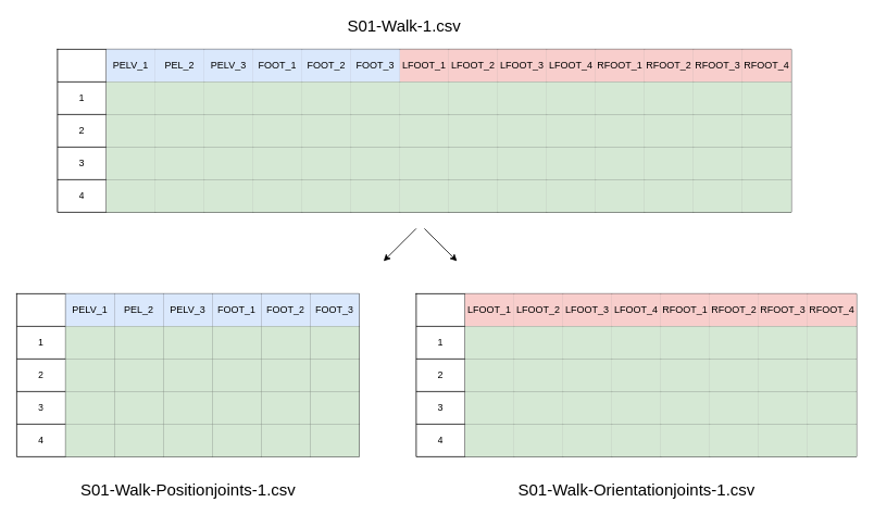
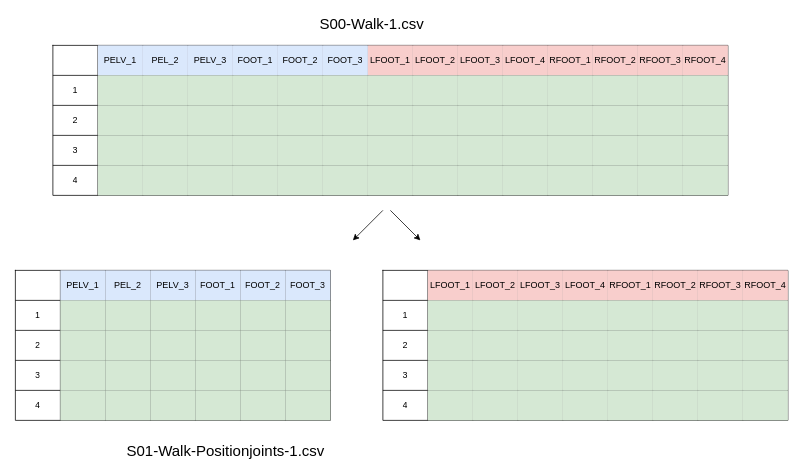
- <mxCell id="85" value="&lt;div style=&quot;font-size: 20px&quot;&gt;S01-Walk-1.csv&lt;/div&gt;" style="text;html=1;align=center;verticalAlign=middle;resizable=0;points=[];autosize=1;" vertex="1" parent="1"><mxGeometry x="420" y="20" width="150" height="20" as="geometry" /></mxCell>
+ <mxCell id="85" value="&lt;div style=&quot;font-size: 20px&quot;&gt;S00-Walk-1.csv&lt;/div&gt;" style="text;html=1;align=center;verticalAlign=middle;resizable=0;points=[];autosize=1;" vertex="1" parent="1"><mxGeometry x="420" y="20" width="150" height="20" as="geometry" /></mxCell>
- <mxCell id="178" value="&lt;div style=&quot;font-size: 20px&quot;&gt;S01-Walk-Positionjoints-1.csv&lt;/div&gt;" style="text;html=1;align=center;verticalAlign=middle;resizable=0;points=[];autosize=1;" vertex="1" parent="1"><mxGeometry x="90" y="590" width="280" height="20" as="geometry" /></mxCell>
+ <mxCell id="178" value="&lt;div style=&quot;font-size: 20px&quot;&gt;S01-Walk-Positionjoints-1.csv&lt;/div&gt;" style="text;html=1;align=center;verticalAlign=middle;resizable=0;points=[];autosize=1;" vertex="1" parent="1"><mxGeometry x="160" y="590" width="280" height="20" as="geometry" /></mxCell>
- <mxCell id="179" value="&lt;div style=&quot;font-size: 20px&quot;&gt;S01-Walk-Orientationjoints-1.csv&lt;/div&gt;" style="text;html=1;align=center;verticalAlign=middle;resizable=0;points=[];autosize=1;" vertex="1" parent="1"><mxGeometry x="630" y="590" width="300" height="20" as="geometry" /></mxCell>
